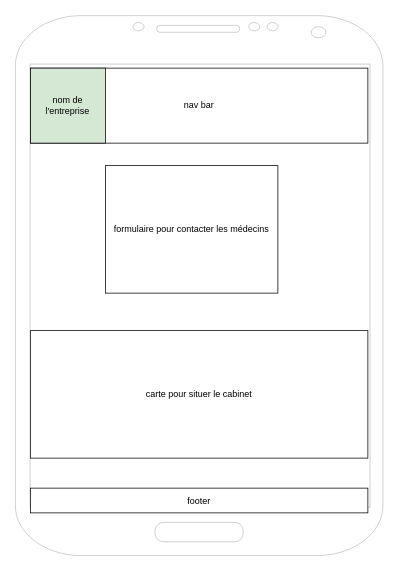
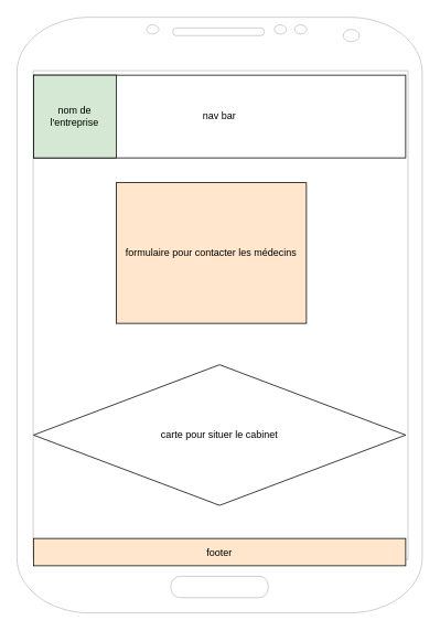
- <mxCell id="6" value="formulaire pour contacter les médecins&lt;br&gt;" style="rounded=0;whiteSpace=wrap;html=1;" vertex="1" parent="1"><mxGeometry x="140" y="220" width="230" height="170" as="geometry" /></mxCell>
+ <mxCell id="6" value="formulaire pour contacter les médecins&lt;br&gt;" style="rounded=0;whiteSpace=wrap;html=1;fillColor=#ffe6cc;" vertex="1" parent="1"><mxGeometry x="140" y="220" width="230" height="170" as="geometry" /></mxCell>
- <mxCell id="7" value="carte pour situer le cabinet&lt;br&gt;" style="rounded=0;whiteSpace=wrap;html=1;" vertex="1" parent="1"><mxGeometry x="40" y="440" width="450" height="170" as="geometry" /></mxCell>
+ <mxCell id="7" value="carte pour situer le cabinet&lt;br&gt;" style="rhombus;whiteSpace=wrap;html=1;" vertex="1" parent="1"><mxGeometry x="40" y="440" width="450" height="170" as="geometry" /></mxCell>
- <mxCell id="5" value="footer" style="rounded=0;whiteSpace=wrap;html=1;" vertex="1" parent="1"><mxGeometry x="40" y="650" width="450" height="33" as="geometry" /></mxCell>
+ <mxCell id="5" value="footer" style="rounded=0;whiteSpace=wrap;html=1;fillColor=#ffe6cc;" vertex="1" parent="1"><mxGeometry x="40" y="650" width="450" height="33" as="geometry" /></mxCell>
